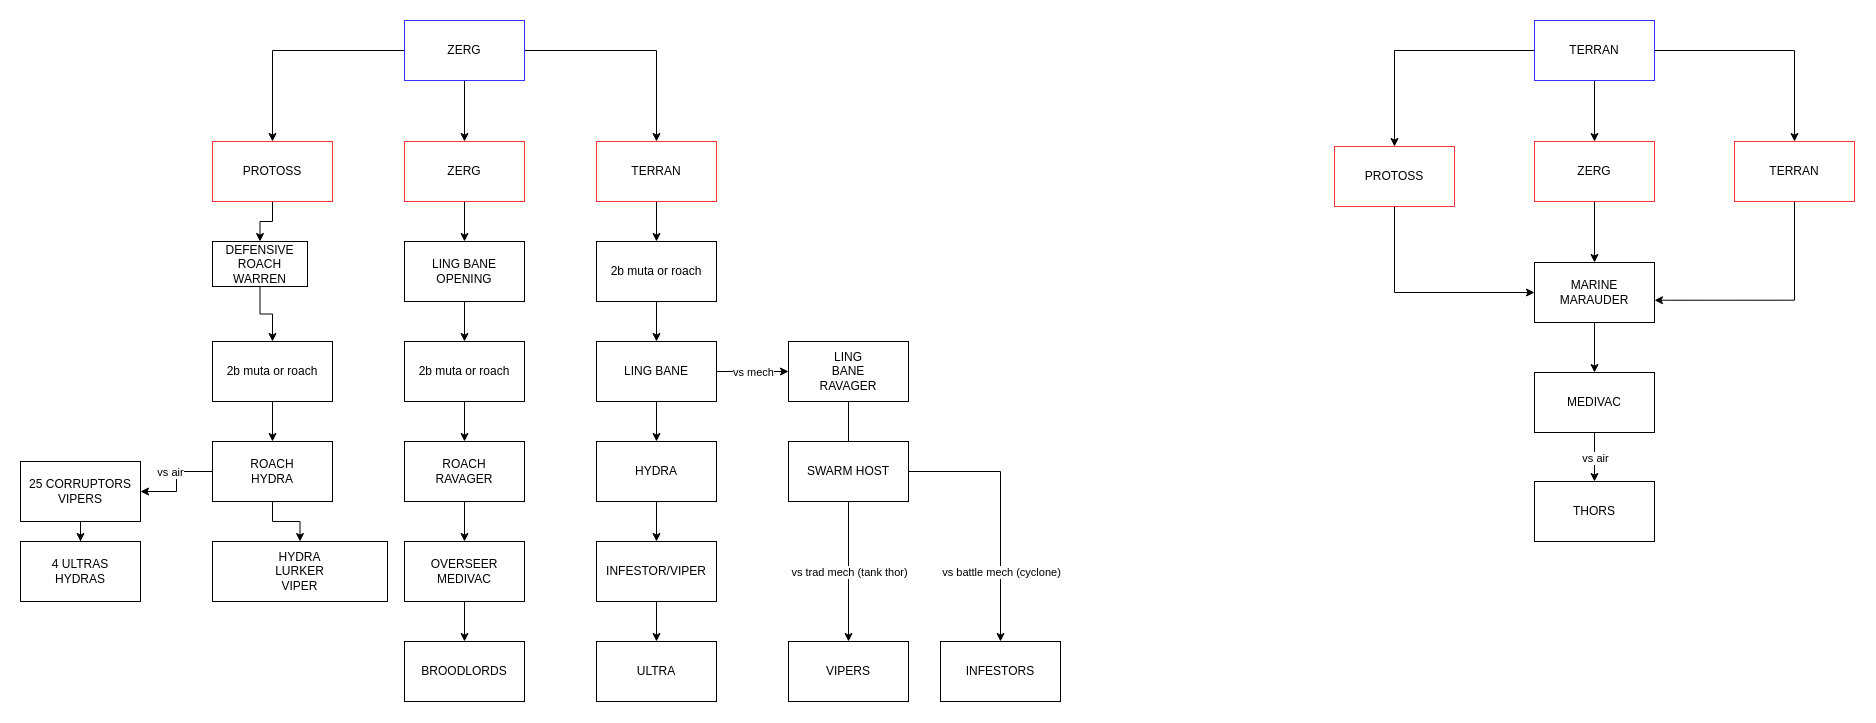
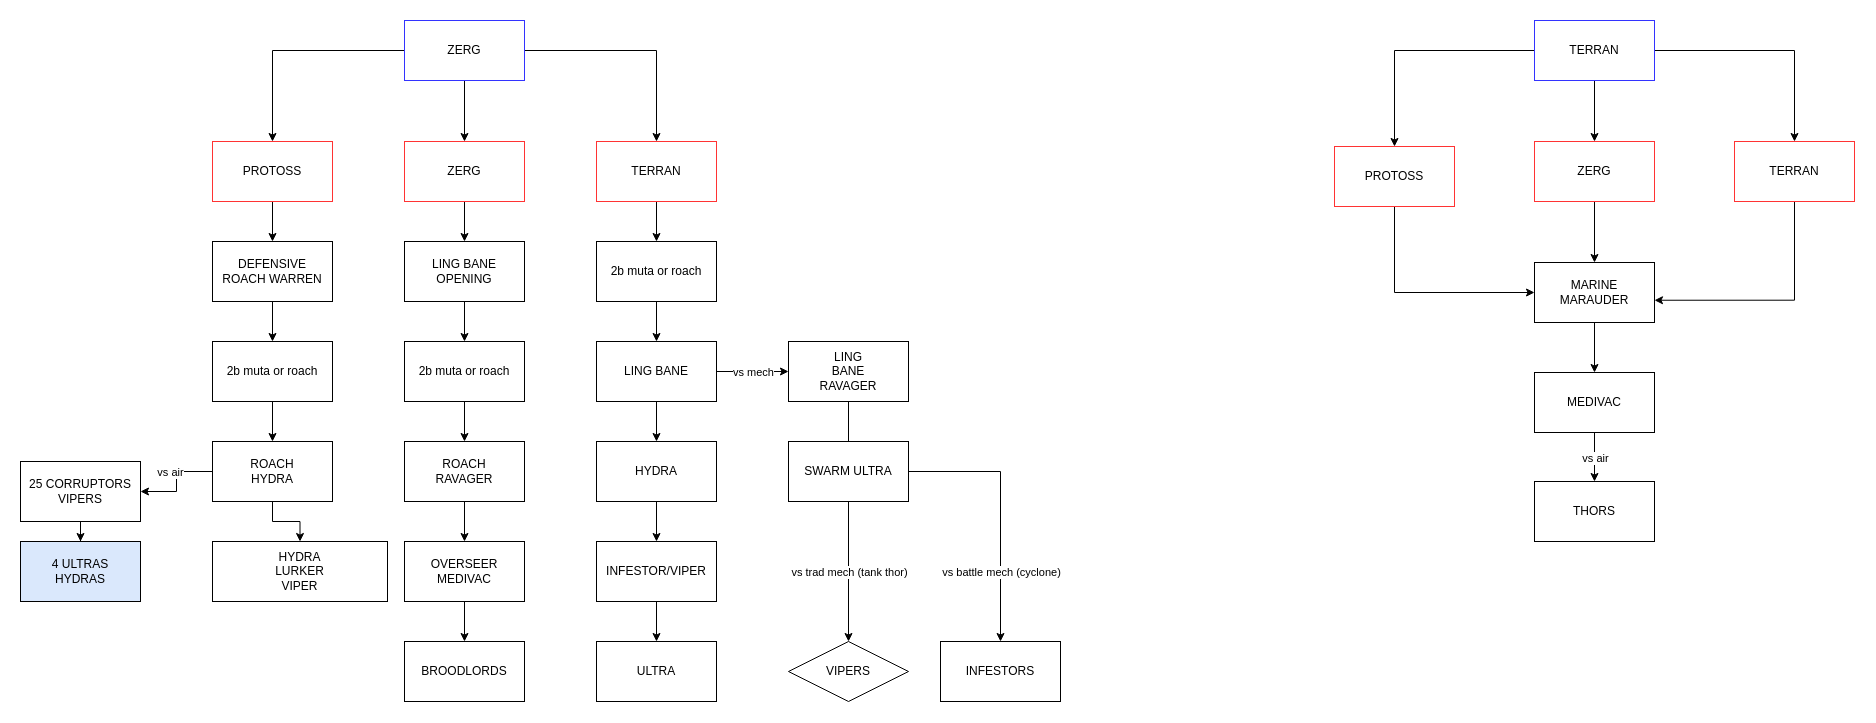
- <mxCell id="22" value="DEFENSIVE &lt;br&gt;ROACH WARREN" style="rounded=0;whiteSpace=wrap;html=1;" parent="1" vertex="1"><mxGeometry x="212" y="241" width="95" height="45" as="geometry" /></mxCell>
+ <mxCell id="22" value="DEFENSIVE &lt;br&gt;ROACH WARREN" style="rounded=0;whiteSpace=wrap;html=1;" parent="1" vertex="1"><mxGeometry x="212" y="241" width="120" height="60" as="geometry" /></mxCell>
- <mxCell id="68" value="SWARM HOST" style="rounded=0;whiteSpace=wrap;html=1;" vertex="1" parent="1"><mxGeometry x="788" y="441" width="120" height="60" as="geometry" /></mxCell>
+ <mxCell id="68" value="SWARM ULTRA" style="rounded=0;whiteSpace=wrap;html=1;" vertex="1" parent="1"><mxGeometry x="788" y="441" width="120" height="60" as="geometry" /></mxCell>
- <mxCell id="32" value="4 ULTRAS&lt;br&gt;HYDRAS" style="rounded=0;whiteSpace=wrap;html=1;" parent="1" vertex="1"><mxGeometry x="20" y="541" width="120" height="60" as="geometry" /></mxCell>
+ <mxCell id="32" value="4 ULTRAS&lt;br&gt;HYDRAS" style="rounded=0;whiteSpace=wrap;html=1;fillColor=#dae8fc;" parent="1" vertex="1"><mxGeometry x="20" y="541" width="120" height="60" as="geometry" /></mxCell>
- <mxCell id="49" value="VIPERS" style="rounded=0;whiteSpace=wrap;html=1;" parent="1" vertex="1"><mxGeometry x="788" y="641" width="120" height="60" as="geometry" /></mxCell>
+ <mxCell id="49" value="VIPERS" style="rhombus;whiteSpace=wrap;html=1;" parent="1" vertex="1"><mxGeometry x="788" y="641" width="120" height="60" as="geometry" /></mxCell>
